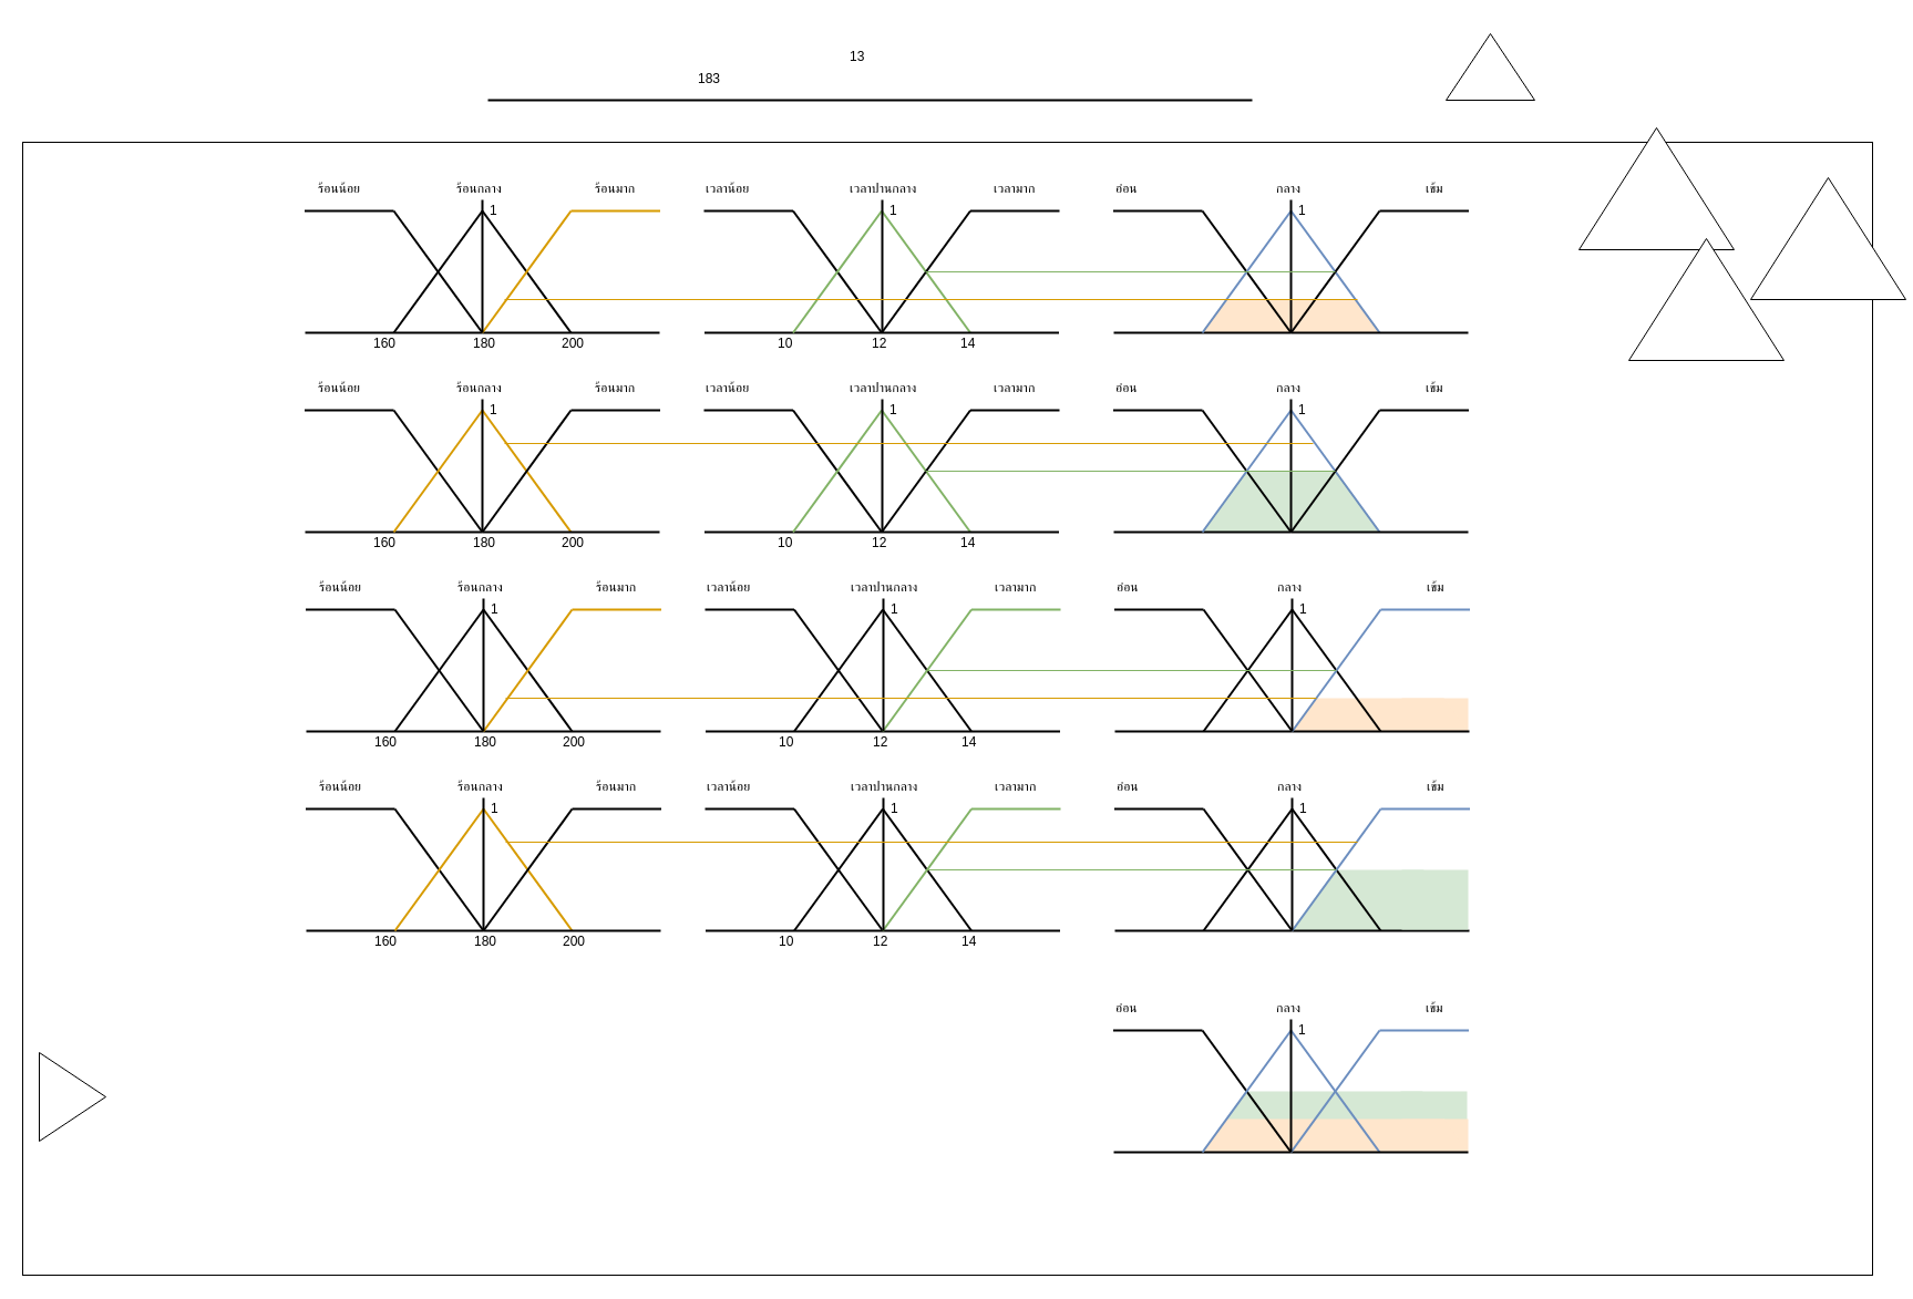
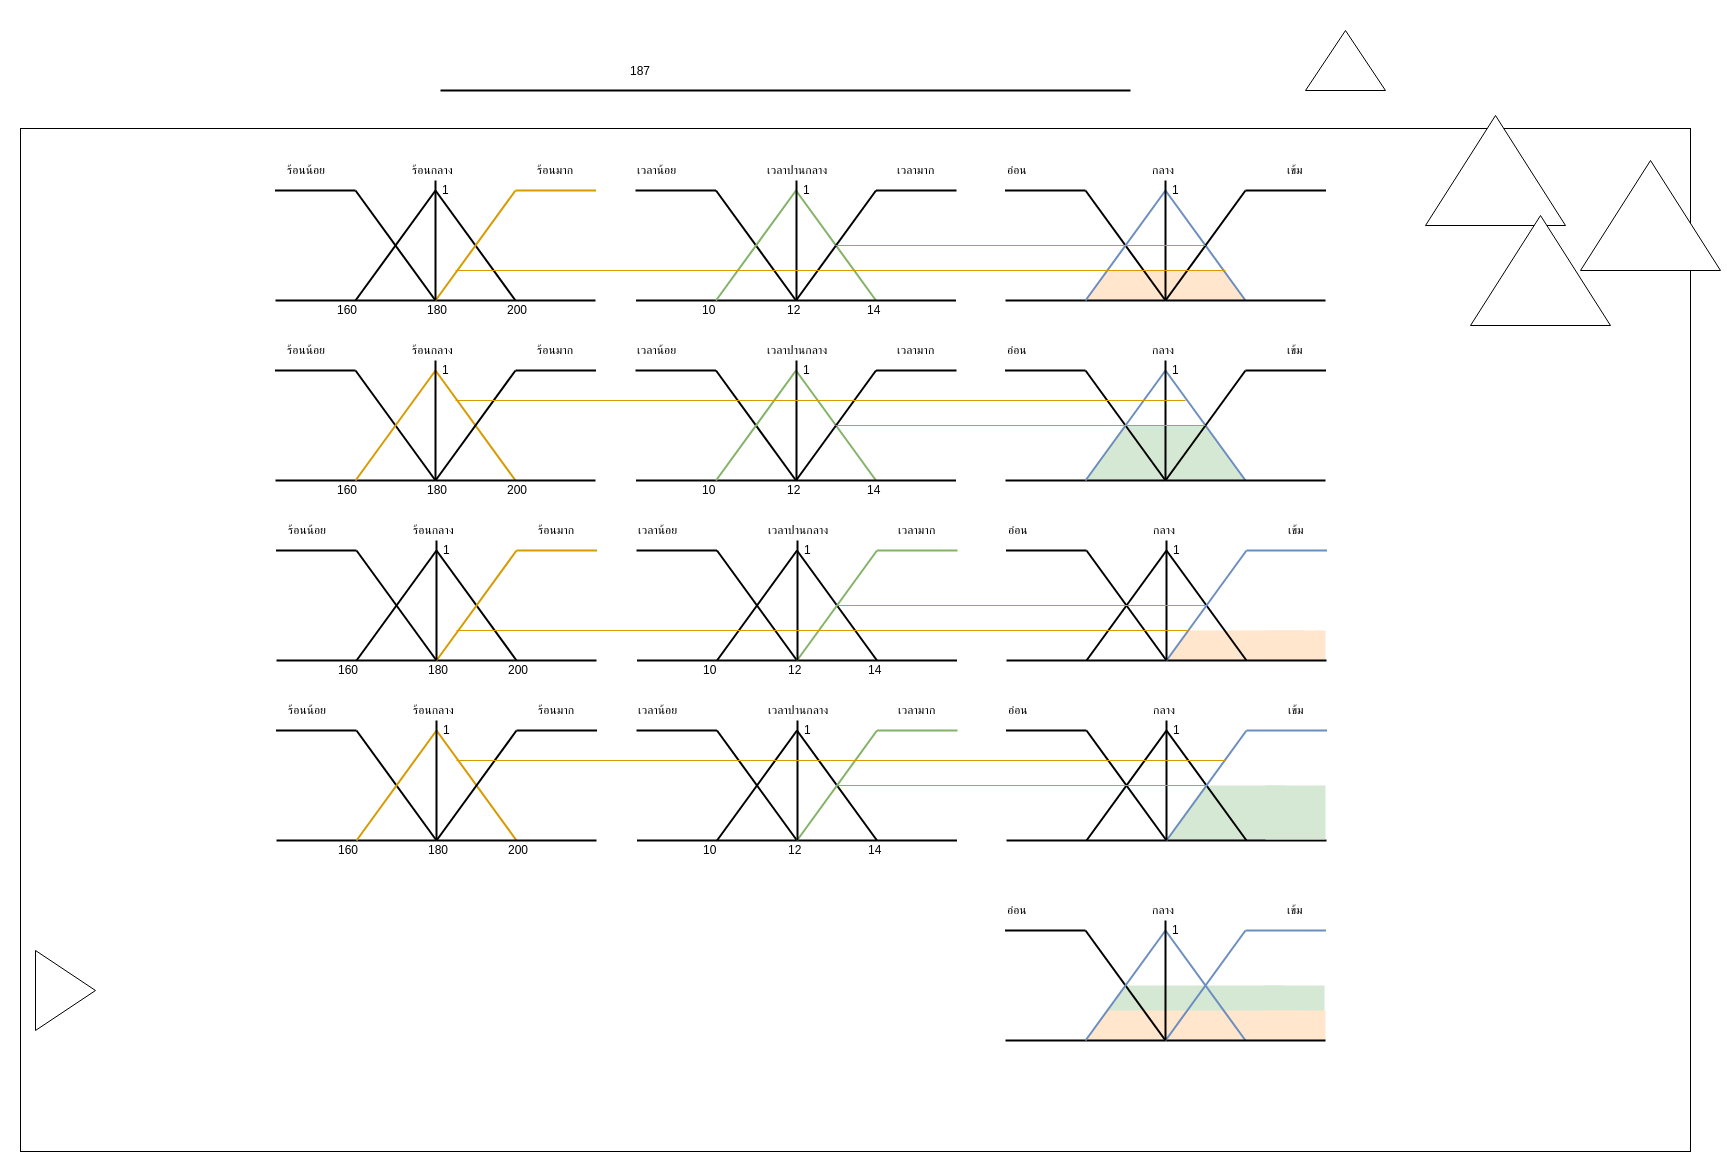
- <mxCell id="47" value="13" style="text;html=1;resizable=0;points=[];autosize=1;align=left;verticalAlign=top;spacingTop=-4;" vertex="1" parent="1"><mxGeometry x="765" y="41" width="30" height="20" as="geometry" /></mxCell>
- <mxCell id="46" value="183" style="text;html=1;resizable=0;points=[];autosize=1;align=left;verticalAlign=top;spacingTop=-4;" vertex="1" parent="1"><mxGeometry x="628" y="61" width="40" height="20" as="geometry" /></mxCell>
+ <mxCell id="46" value="187" style="text;html=1;resizable=0;points=[];autosize=1;align=left;verticalAlign=top;spacingTop=-4;" vertex="1" parent="1"><mxGeometry x="628" y="61" width="40" height="20" as="geometry" /></mxCell>
